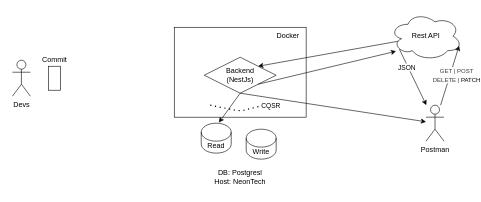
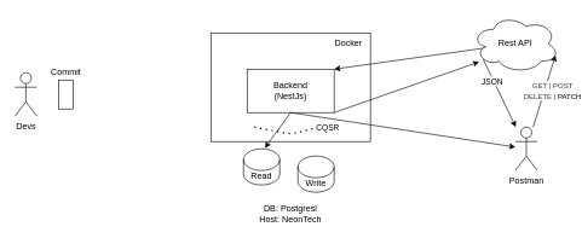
- <mxCell id="5" value="Backend&lt;br&gt;(NestJs)" style="rhombus;whiteSpace=wrap;html=1;" parent="1" vertex="1"><mxGeometry x="340" y="95" width="120" height="60" as="geometry" /></mxCell>
+ <mxCell id="5" value="Backend&lt;br&gt;(NestJs)" style="rounded=0;whiteSpace=wrap;html=1;" parent="1" vertex="1"><mxGeometry x="340" y="95" width="120" height="60" as="geometry" /></mxCell>
